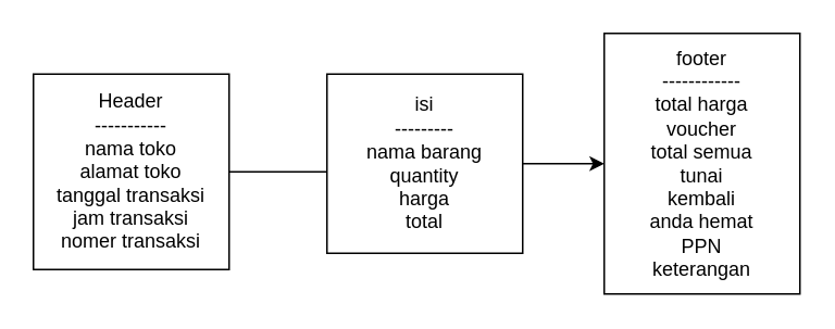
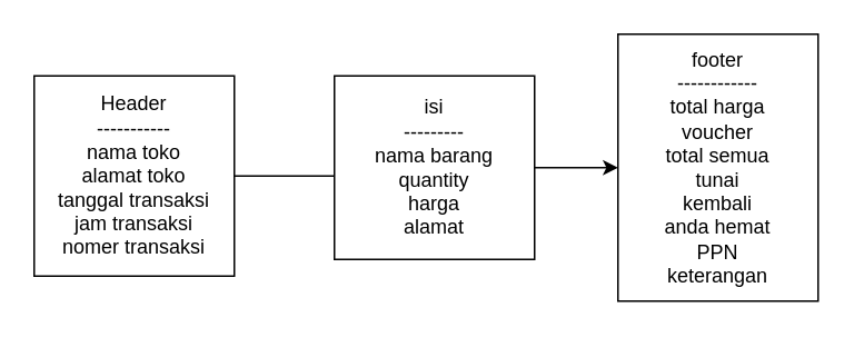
- <mxCell id="6" value="isi&lt;br&gt;---------&lt;br&gt;nama barang&lt;br&gt;quantity&lt;br&gt;harga&lt;br&gt;total" style="rounded=0;whiteSpace=wrap;html=1;" vertex="1" parent="1"><mxGeometry x="200" y="45" width="120" height="110" as="geometry" /></mxCell>
+ <mxCell id="6" value="isi&lt;br&gt;---------&lt;br&gt;nama barang&lt;br&gt;quantity&lt;br&gt;harga&lt;br&gt;alamat" style="rounded=0;whiteSpace=wrap;html=1;" vertex="1" parent="1"><mxGeometry x="200" y="45" width="120" height="110" as="geometry" /></mxCell>
